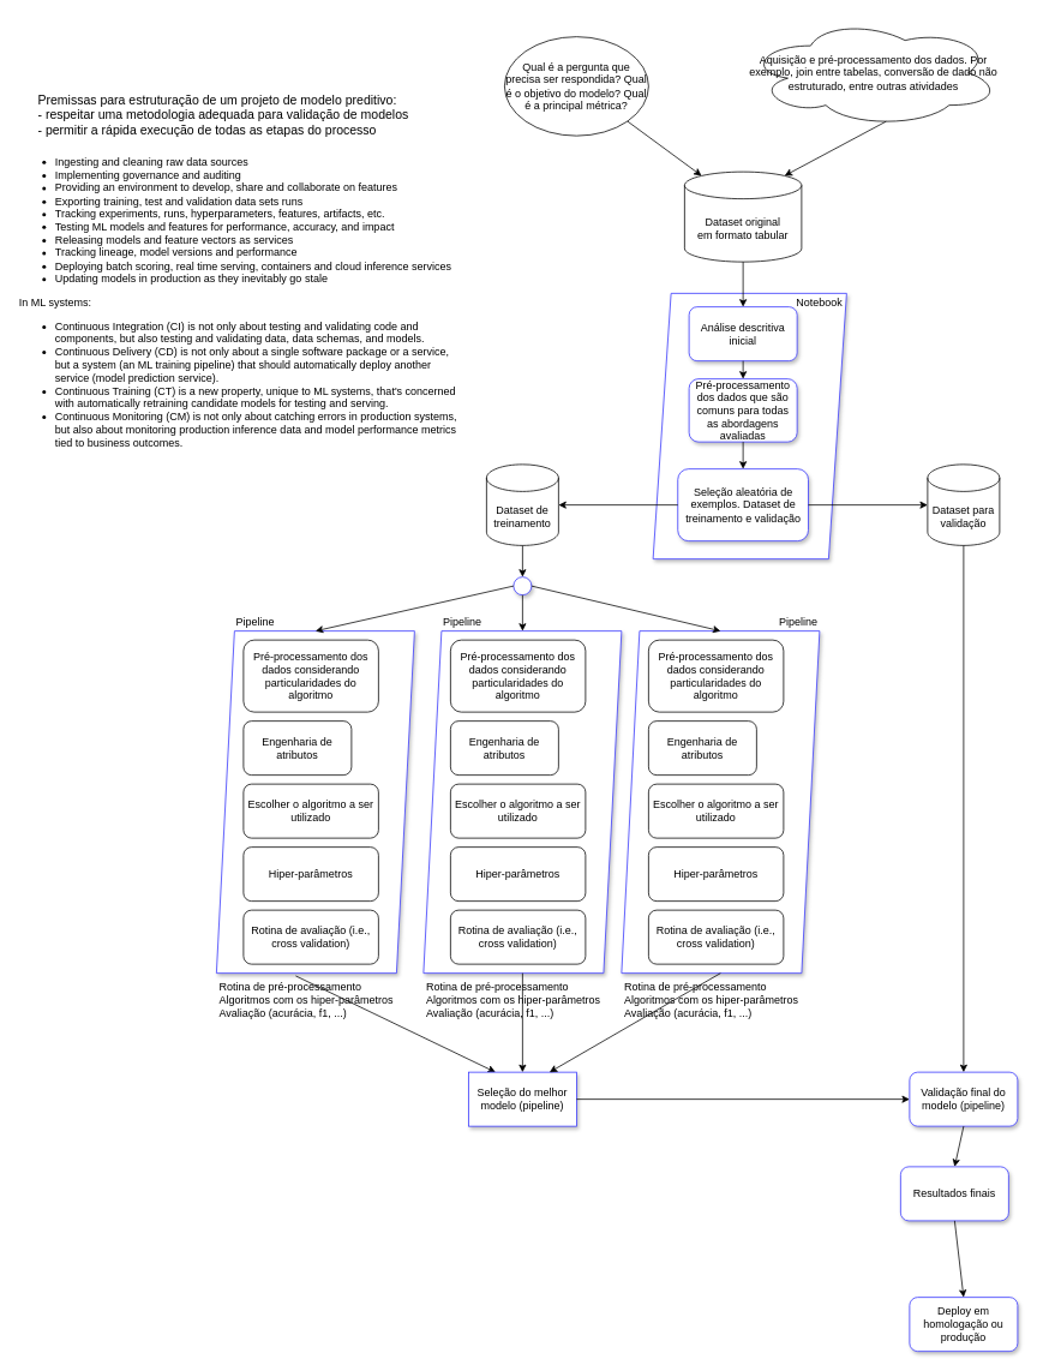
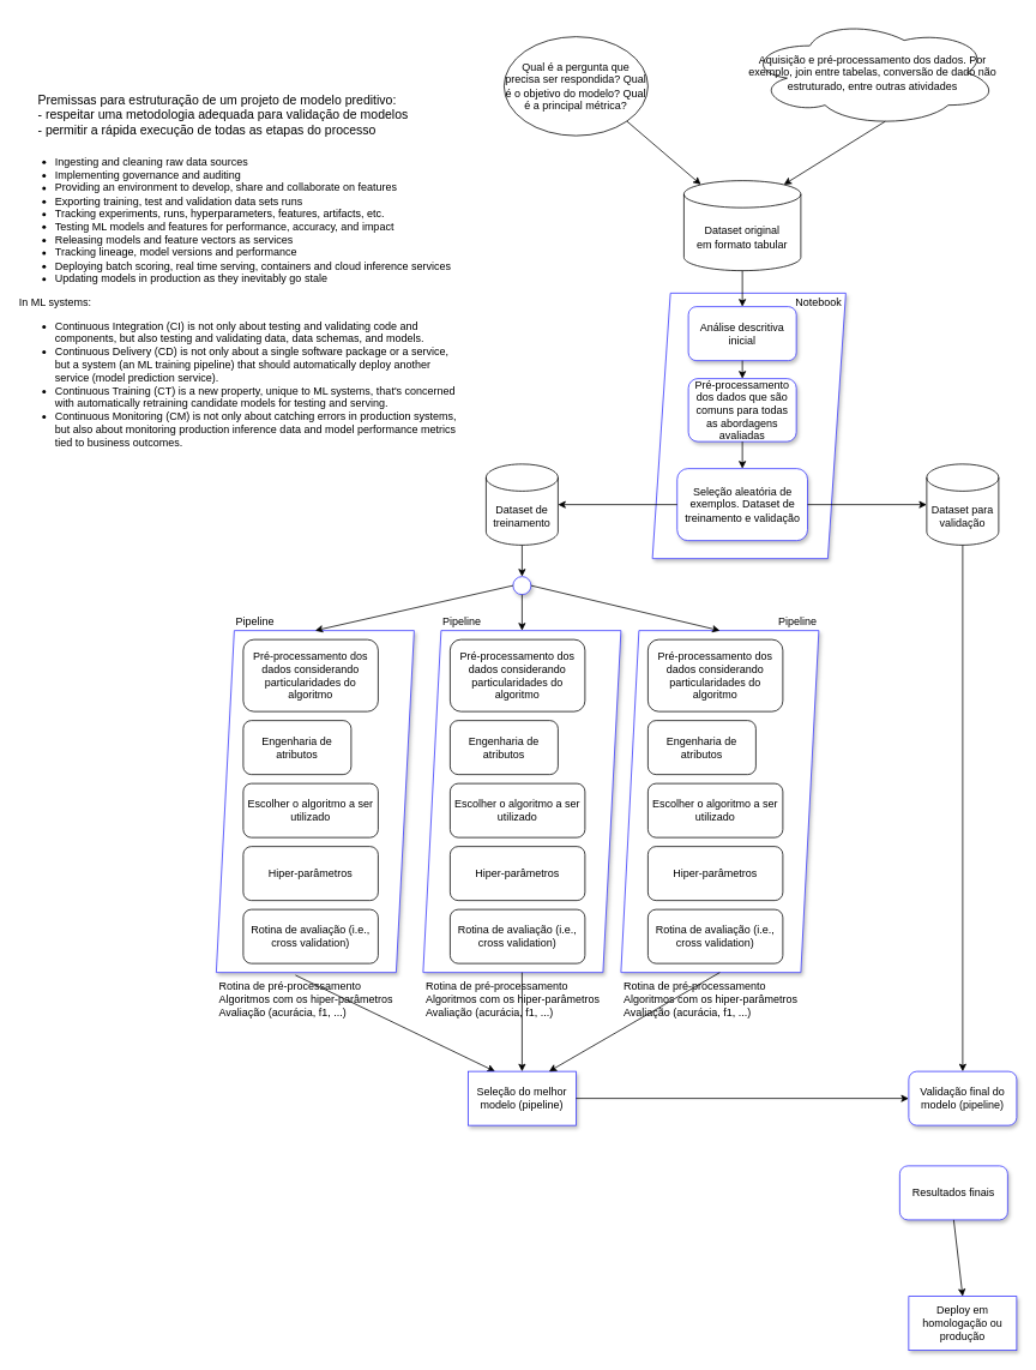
- <mxCell id="3" value="Dataset original&lt;br&gt;em formato tabular" style="shape=cylinder3;whiteSpace=wrap;html=1;boundedLbl=1;backgroundOutline=1;size=15;" parent="1" vertex="1"><mxGeometry x="760" y="190" width="130" height="100" as="geometry" /></mxCell>
+ <mxCell id="3" value="Dataset original&lt;br&gt;em formato tabular" style="shape=cylinder3;whiteSpace=wrap;html=1;boundedLbl=1;backgroundOutline=1;size=15;" parent="1" vertex="1"><mxGeometry x="760" y="200" width="130" height="100" as="geometry" /></mxCell>
- <mxCell id="61" value="" style="endArrow=classic;html=1;exitX=0.5;exitY=1;exitDx=0;exitDy=0;entryX=0.5;entryY=0;entryDx=0;entryDy=0;" parent="1" source="57" target="59" edge="1"><mxGeometry width="50" height="50" relative="1" as="geometry"><mxPoint x="1000" y="1510" as="sourcePoint" /><mxPoint x="1050" y="1460" as="targetPoint" /></mxGeometry></mxCell>
- <mxCell id="60" value="Deploy em homologação ou produção" style="rounded=1;whiteSpace=wrap;html=1;shadow=1;strokeColor=#3333FF;" parent="1" vertex="1"><mxGeometry x="1010" y="1440" width="120" height="60" as="geometry" /></mxCell>
+ <mxCell id="60" value="Deploy em homologação ou produção" style="whiteSpace=wrap;html=1;shadow=1;strokeColor=#3333FF;rounded=0;" parent="1" vertex="1"><mxGeometry x="1010" y="1440" width="120" height="60" as="geometry" /></mxCell>
